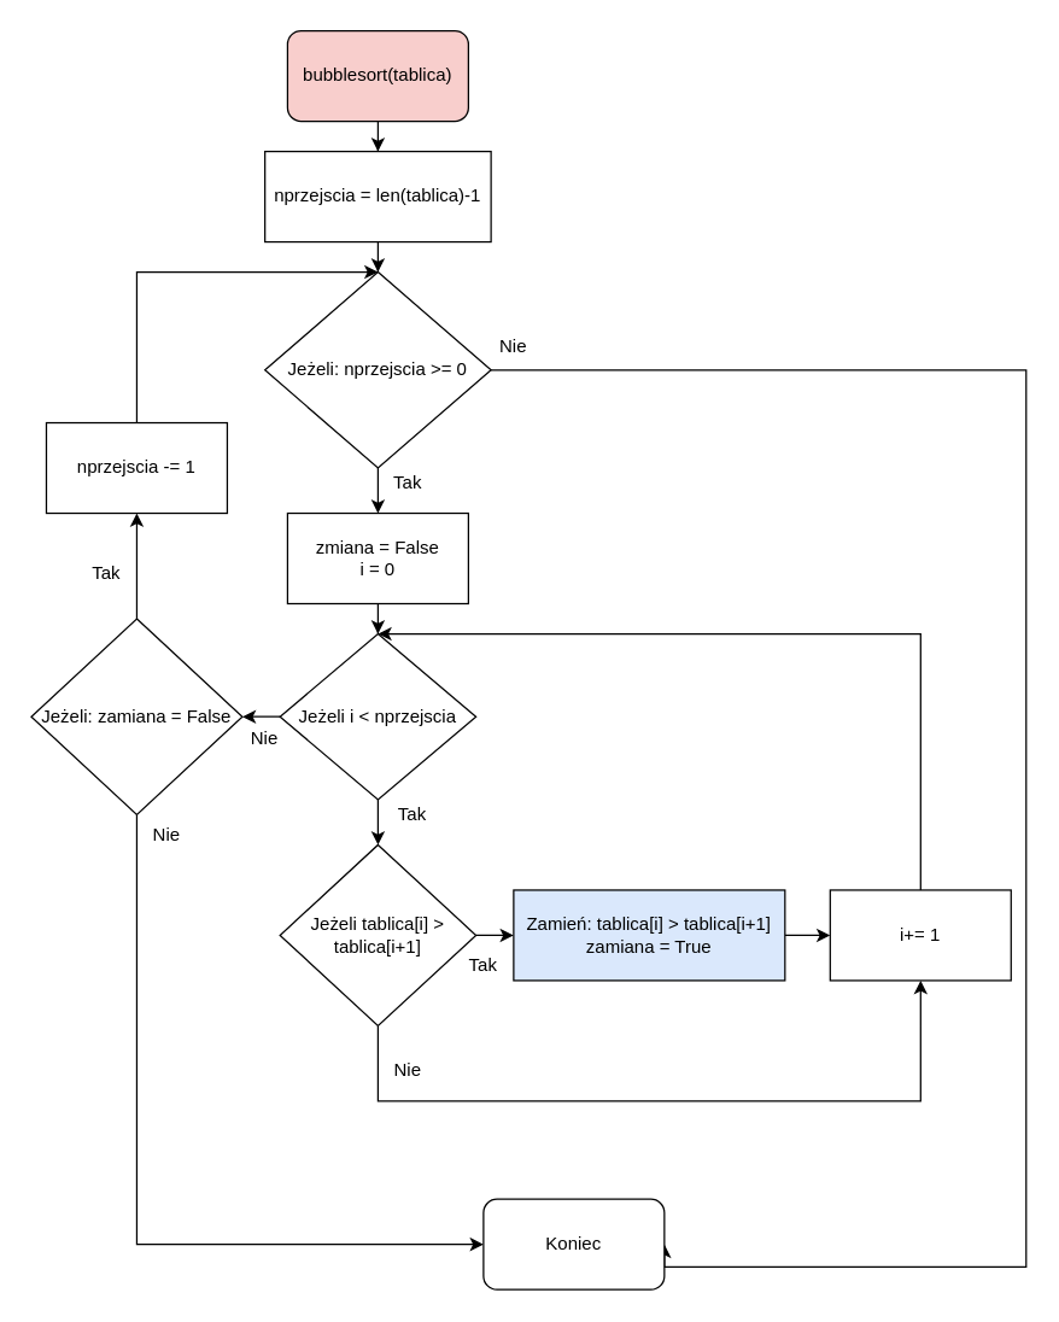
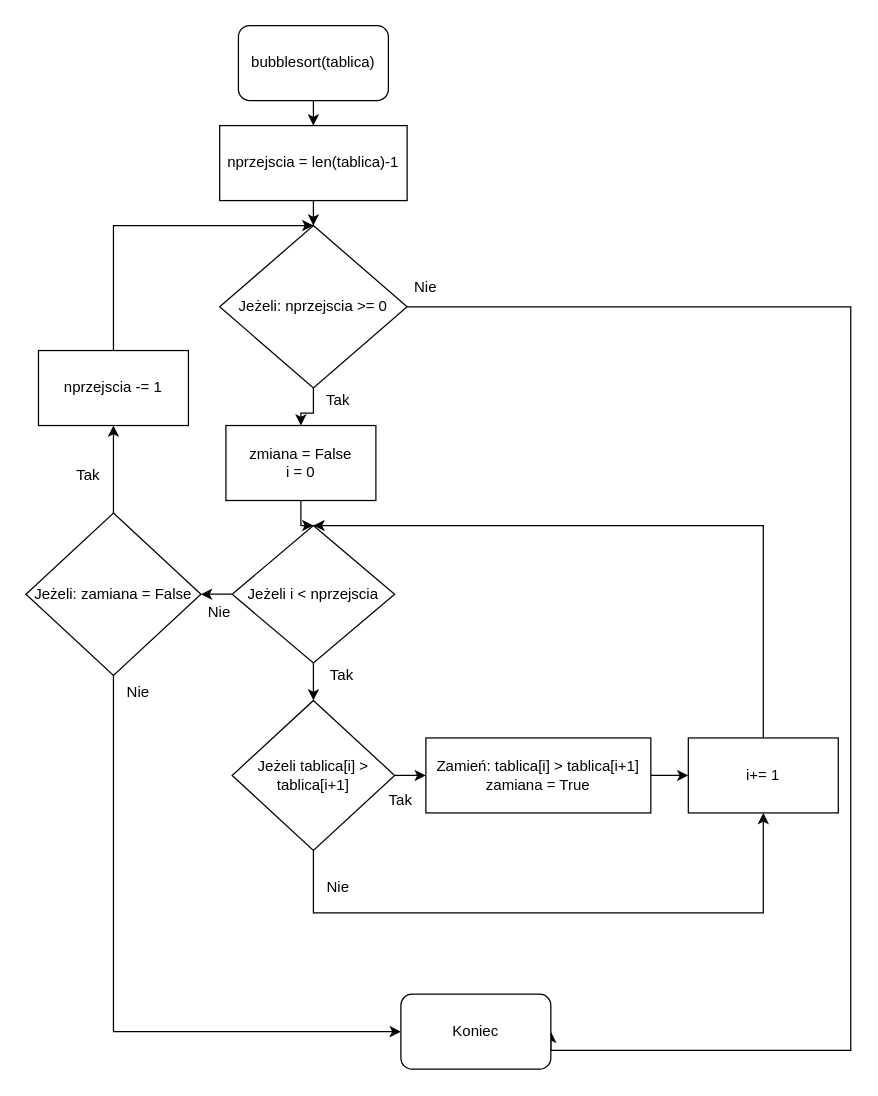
- <mxCell id="3" value="bubblesort(tablica)" style="rounded=1;whiteSpace=wrap;html=1;fillColor=#f8cecc;" vertex="1" parent="1"><mxGeometry x="190" y="20" width="120" height="60" as="geometry" /></mxCell>
+ <mxCell id="3" value="bubblesort(tablica)" style="rounded=1;whiteSpace=wrap;html=1;" vertex="1" parent="1"><mxGeometry x="190" y="20" width="120" height="60" as="geometry" /></mxCell>
- <mxCell id="11" value="zmiana = False&lt;br&gt;i = 0" style="rounded=0;whiteSpace=wrap;html=1;" vertex="1" parent="1"><mxGeometry x="190" y="340" width="120" height="60" as="geometry" /></mxCell>
+ <mxCell id="11" value="zmiana = False&lt;br&gt;i = 0" style="rounded=0;whiteSpace=wrap;html=1;" vertex="1" parent="1"><mxGeometry x="180" y="340" width="120" height="60" as="geometry" /></mxCell>
- <mxCell id="22" value="Zamień: tablica[i] &amp;gt; tablica[i+1]&lt;br&gt;zamiana = True" style="rounded=0;whiteSpace=wrap;html=1;fillColor=#dae8fc;" vertex="1" parent="1"><mxGeometry x="340" y="590" width="180" height="60" as="geometry" /></mxCell>
+ <mxCell id="22" value="Zamień: tablica[i] &amp;gt; tablica[i+1]&lt;br&gt;zamiana = True" style="rounded=0;whiteSpace=wrap;html=1;" vertex="1" parent="1"><mxGeometry x="340" y="590" width="180" height="60" as="geometry" /></mxCell>
